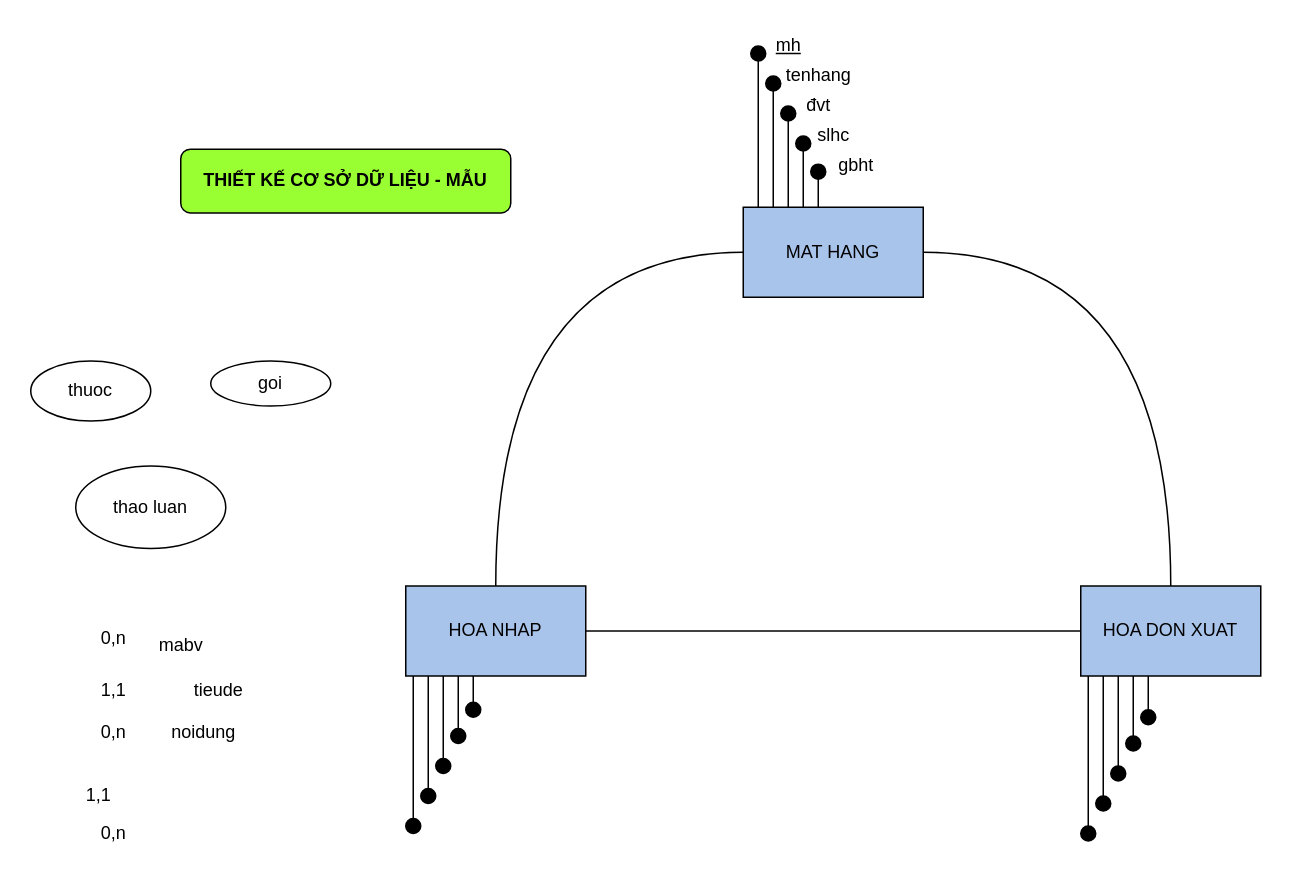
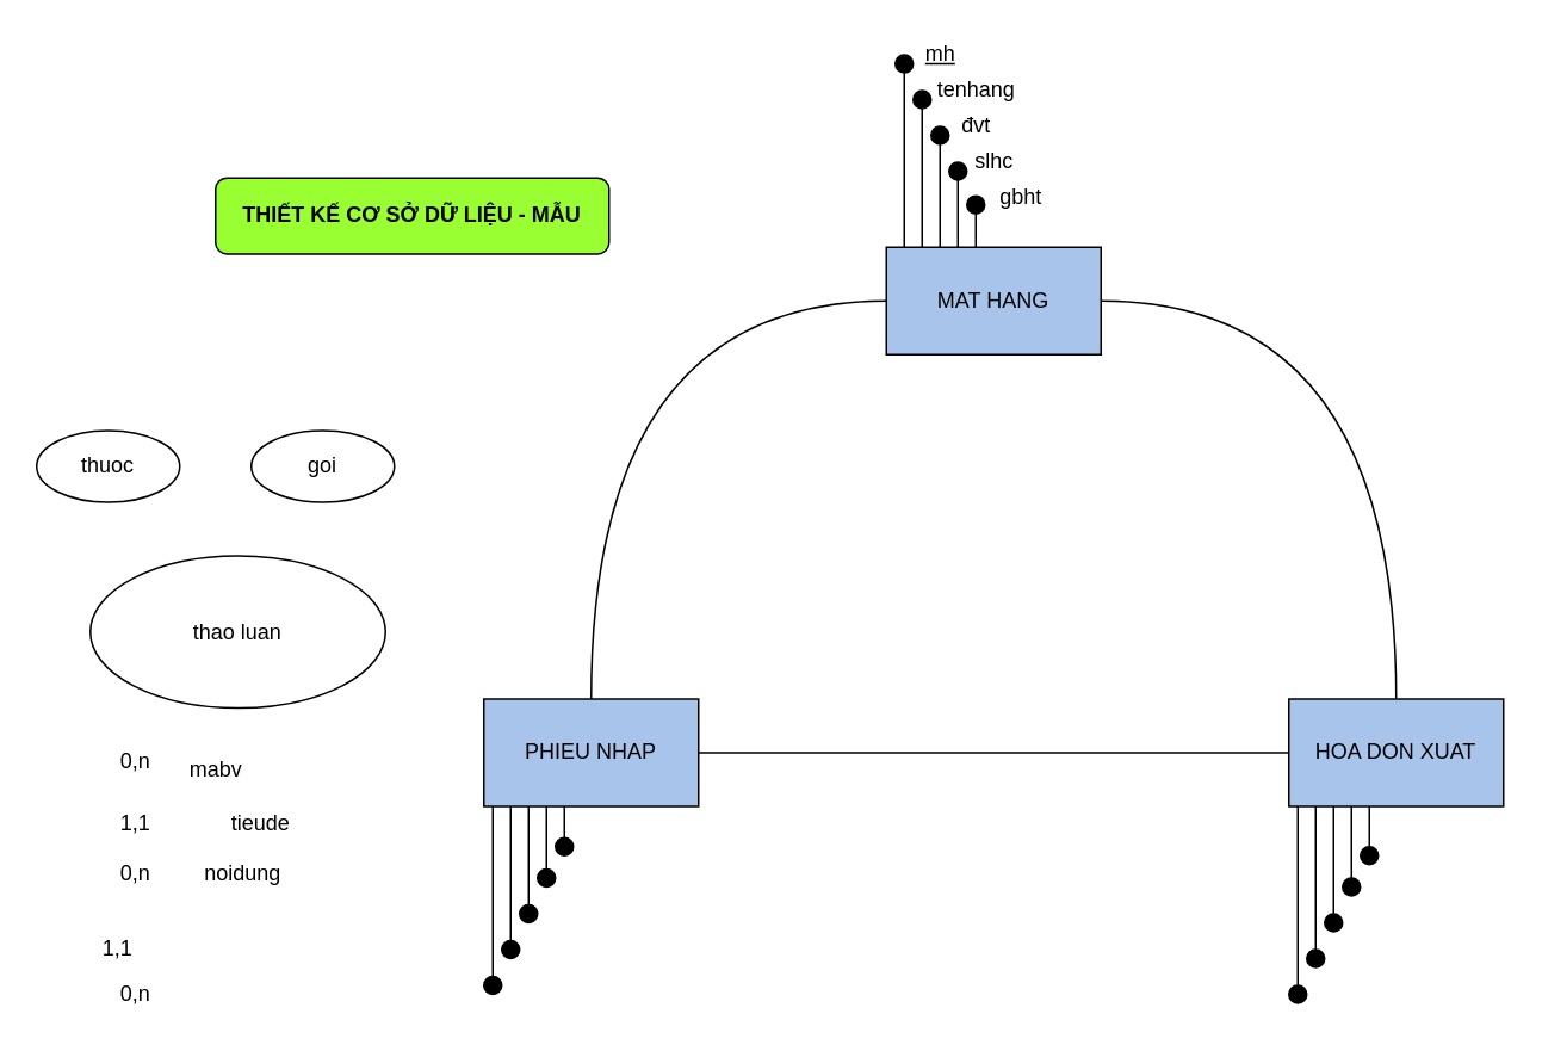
- <mxCell id="10" value="goi" style="ellipse;whiteSpace=wrap;html=1;" parent="1" vertex="1"><mxGeometry x="140" y="240" width="80" height="30" as="geometry" /></mxCell>
+ <mxCell id="10" value="goi" style="ellipse;whiteSpace=wrap;html=1;" parent="1" vertex="1"><mxGeometry x="140" y="240" width="80" height="40" as="geometry" /></mxCell>
- <mxCell id="11" value="thao luan" style="ellipse;whiteSpace=wrap;html=1;" parent="1" vertex="1"><mxGeometry x="50" y="310" width="100" height="55" as="geometry" /></mxCell>
+ <mxCell id="11" value="thao luan" style="ellipse;whiteSpace=wrap;html=1;" parent="1" vertex="1"><mxGeometry x="50" y="310" width="165" height="85" as="geometry" /></mxCell>
- <mxCell id="33" value="HOA NHAP" style="rounded=0;whiteSpace=wrap;html=1;fillColor=#A9C4EB;" parent="1" vertex="1"><mxGeometry x="270" y="390" width="120" height="60" as="geometry" /></mxCell>
+ <mxCell id="33" value="PHIEU NHAP" style="rounded=0;whiteSpace=wrap;html=1;fillColor=#A9C4EB;" parent="1" vertex="1"><mxGeometry x="270" y="390" width="120" height="60" as="geometry" /></mxCell>
